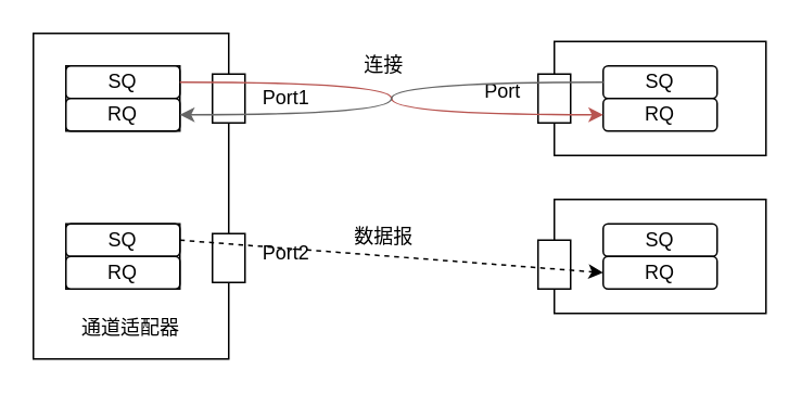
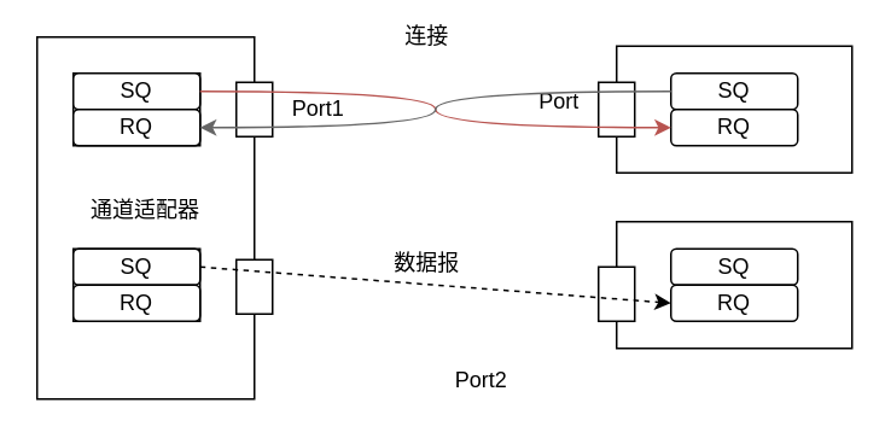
- <mxCell id="29" value="连接" style="text;html=1;align=center;verticalAlign=middle;resizable=0;points=[];autosize=1;strokeColor=none;fillColor=none;" parent="1" vertex="1"><mxGeometry x="210" y="25" width="50" height="30" as="geometry" /></mxCell>
+ <mxCell id="29" value="连接" style="text;html=1;align=center;verticalAlign=middle;resizable=0;points=[];autosize=1;strokeColor=none;fillColor=none;" parent="1" vertex="1"><mxGeometry x="210" y="5" width="50" height="30" as="geometry" /></mxCell>
- <mxCell id="8" value="Port2" style="text;html=1;align=center;verticalAlign=middle;resizable=0;points=[];autosize=1;strokeColor=none;fillColor=none;" parent="1" vertex="1"><mxGeometry x="150" y="140" width="50" height="30" as="geometry" /></mxCell>
+ <mxCell id="8" value="Port2" style="text;html=1;align=center;verticalAlign=middle;resizable=0;points=[];autosize=1;strokeColor=none;fillColor=none;" parent="1" vertex="1"><mxGeometry x="240" y="195" width="50" height="30" as="geometry" /></mxCell>
- <mxCell id="4" value="通道适配器" style="text;html=1;align=center;verticalAlign=middle;whiteSpace=wrap;rounded=0;" parent="1" vertex="1"><mxGeometry x="40" y="186" width="80" height="30" as="geometry" /></mxCell>
+ <mxCell id="4" value="通道适配器" style="text;html=1;align=center;verticalAlign=middle;whiteSpace=wrap;rounded=0;" parent="1" vertex="1"><mxGeometry x="40" y="101" width="80" height="30" as="geometry" /></mxCell>
